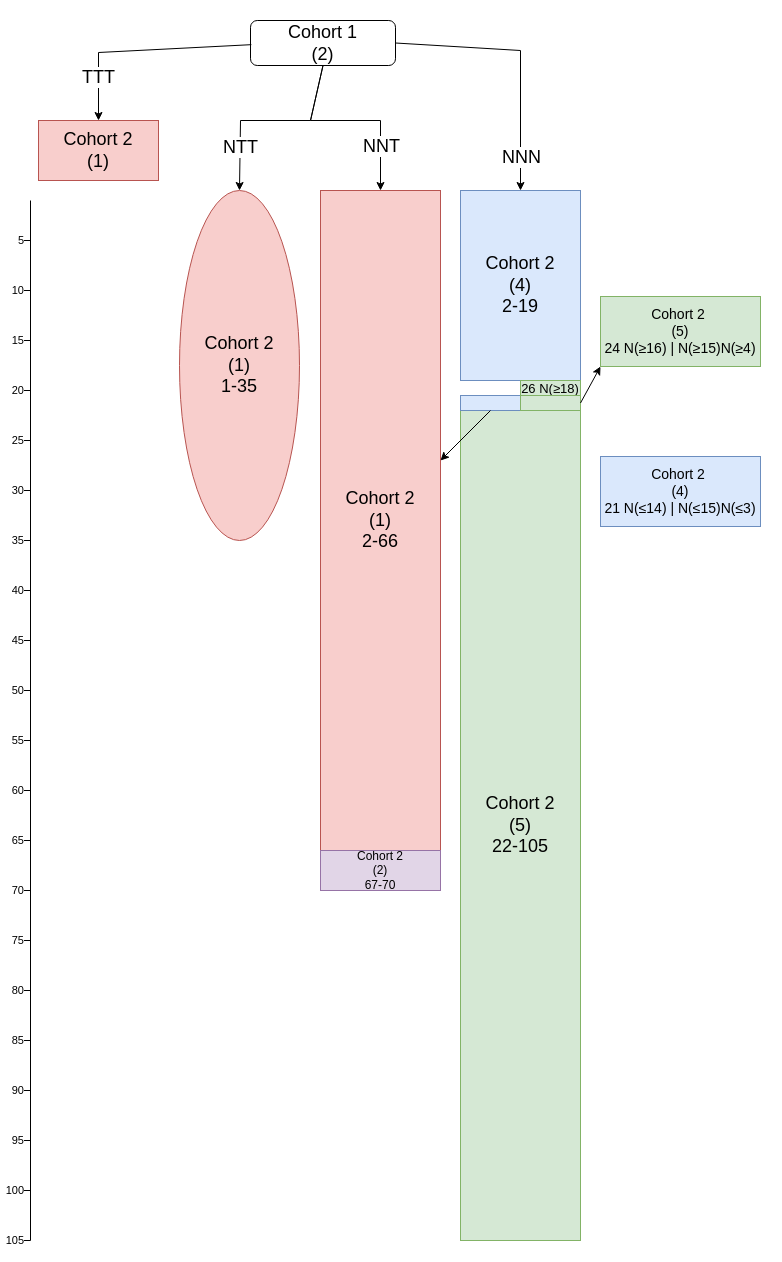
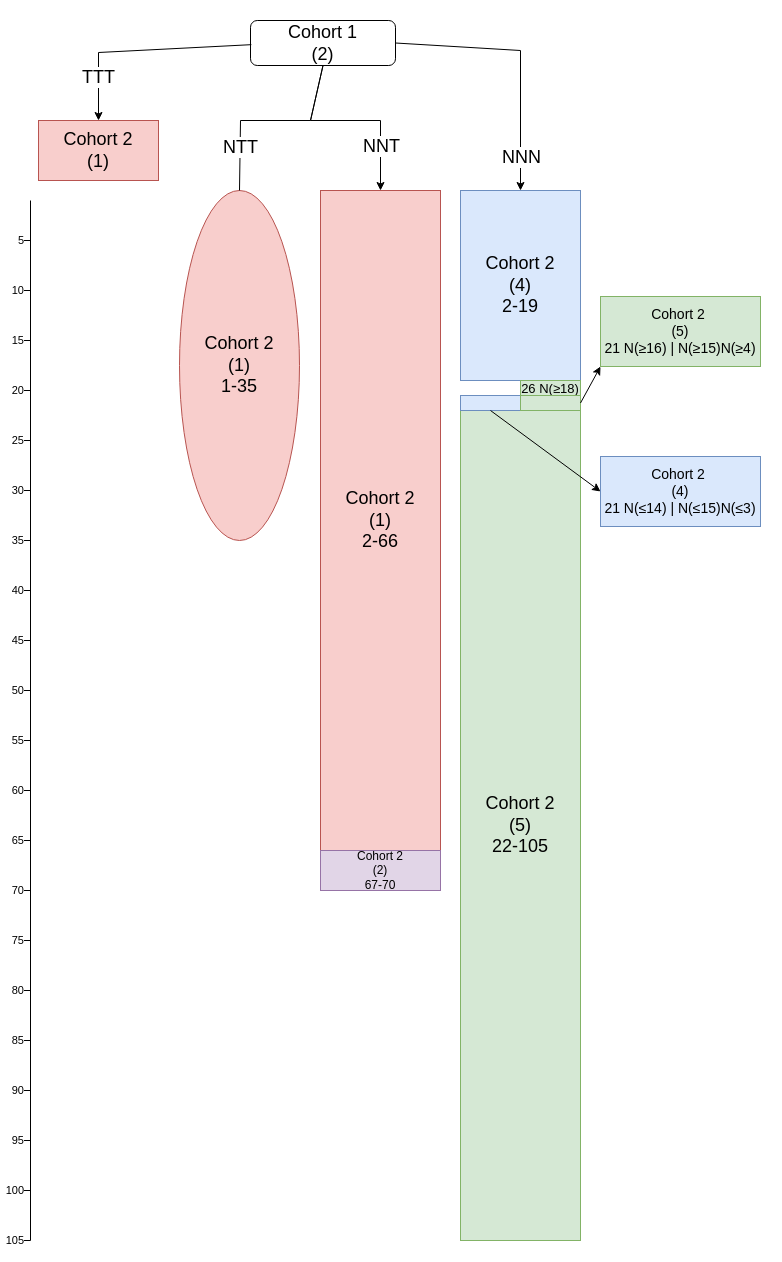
- <mxCell id="35" value="NTT" style="endArrow=classic;html=1;rounded=0;exitX=0.5;exitY=1;exitDx=0;exitDy=0;entryX=0.5;entryY=0;entryDx=0;entryDy=0;fontSize=18;" edge="1" parent="1" source="2" target="11"><mxGeometry x="0.555" width="50" height="50" relative="1" as="geometry"><mxPoint x="280" y="240" as="sourcePoint" /><mxPoint x="330" y="190" as="targetPoint" /><Array as="points"><mxPoint x="310" y="120" /><mxPoint x="240" y="120" /></Array><mxPoint as="offset" /></mxGeometry></mxCell>
+ <mxCell id="35" value="NTT" style="endArrow=none;html=1;rounded=0;exitX=0.5;exitY=1;exitDx=0;exitDy=0;entryX=0.5;entryY=0;entryDx=0;entryDy=0;fontSize=18;" edge="1" parent="1" source="2" target="11"><mxGeometry x="0.555" width="50" height="50" relative="1" as="geometry"><mxPoint x="280" y="240" as="sourcePoint" /><mxPoint x="330" y="190" as="targetPoint" /><Array as="points"><mxPoint x="310" y="120" /><mxPoint x="240" y="120" /></Array><mxPoint as="offset" /></mxGeometry></mxCell>
- <mxCell id="43" value="Cohort 2&amp;nbsp;&lt;br style=&quot;font-size: 14px;&quot;&gt;(5)&lt;br&gt;24 N(≥16)&amp;nbsp;| N(≥15)N(≥4)" style="rounded=0;whiteSpace=wrap;html=1;fillColor=#d5e8d4;strokeColor=#82b366;fontSize=14;" vertex="1" parent="1"><mxGeometry x="600" y="296" width="160" height="70" as="geometry" /></mxCell>
+ <mxCell id="43" value="Cohort 2&amp;nbsp;&lt;br style=&quot;font-size: 14px;&quot;&gt;(5)&lt;br&gt;21 N(≥16)&amp;nbsp;| N(≥15)N(≥4)" style="rounded=0;whiteSpace=wrap;html=1;fillColor=#d5e8d4;strokeColor=#82b366;fontSize=14;" vertex="1" parent="1"><mxGeometry x="600" y="296" width="160" height="70" as="geometry" /></mxCell>
- <mxCell id="42" value="" style="endArrow=classic;html=1;rounded=0;exitX=0.25;exitY=0;exitDx=0;exitDy=0;" edge="1" parent="1" source="12" target="34"><mxGeometry width="50" height="50" relative="1" as="geometry"><mxPoint x="40" y="626" as="sourcePoint" /><mxPoint x="90" y="576" as="targetPoint" /></mxGeometry></mxCell>
+ <mxCell id="42" value="" style="endArrow=classic;html=1;rounded=0;exitX=0.25;exitY=0;exitDx=0;exitDy=0;entryX=0;entryY=0.5;entryDx=0;entryDy=0;" edge="1" parent="1" source="12" target="41"><mxGeometry width="50" height="50" relative="1" as="geometry"><mxPoint x="40" y="626" as="sourcePoint" /><mxPoint x="90" y="576" as="targetPoint" /></mxGeometry></mxCell>
